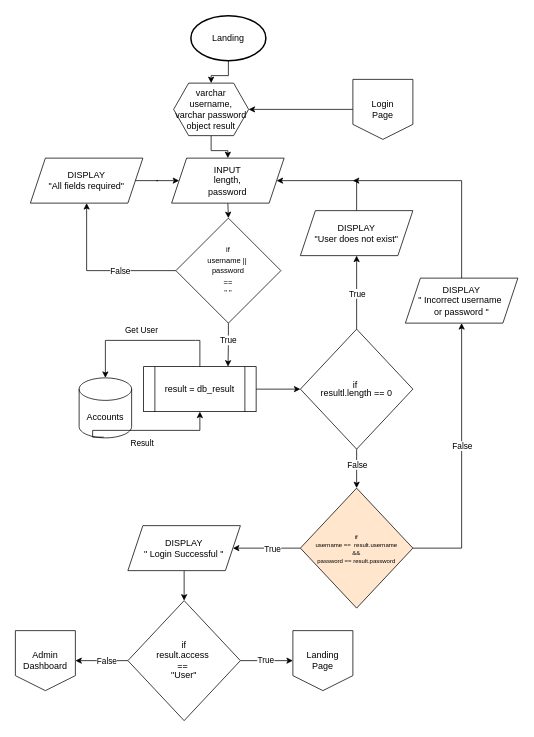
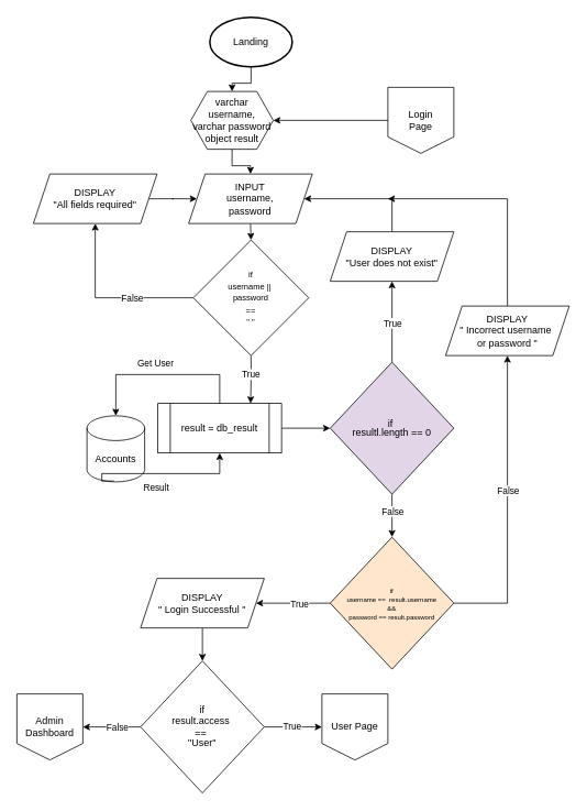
- <mxCell id="7" value="INPUT&lt;div&gt;length,&lt;/div&gt;&lt;div&gt;password&lt;/div&gt;" style="shape=parallelogram;perimeter=parallelogramPerimeter;whiteSpace=wrap;html=1;fixedSize=1;" parent="1" vertex="1"><mxGeometry x="228.33" y="210" width="150" height="60" as="geometry" /></mxCell>
+ <mxCell id="7" value="INPUT&lt;div&gt;username,&lt;/div&gt;&lt;div&gt;password&lt;/div&gt;" style="shape=parallelogram;perimeter=parallelogramPerimeter;whiteSpace=wrap;html=1;fixedSize=1;" parent="1" vertex="1"><mxGeometry x="228.33" y="210" width="150" height="60" as="geometry" /></mxCell>
- <mxCell id="31" value="&lt;div style=&quot;line-height: 90%;&quot;&gt;&lt;font&gt;if&amp;nbsp;&lt;/font&gt;&lt;/div&gt;&lt;div style=&quot;line-height: 90%;&quot;&gt;&lt;font&gt;resultl.length == 0&lt;/font&gt;&lt;/div&gt;" style="rhombus;whiteSpace=wrap;html=1;" parent="1" vertex="1"><mxGeometry x="400" y="438" width="150" height="160" as="geometry" /></mxCell>
+ <mxCell id="31" value="&lt;div style=&quot;line-height: 90%;&quot;&gt;&lt;font&gt;if&amp;nbsp;&lt;/font&gt;&lt;/div&gt;&lt;div style=&quot;line-height: 90%;&quot;&gt;&lt;font&gt;resultl.length == 0&lt;/font&gt;&lt;/div&gt;" style="rhombus;whiteSpace=wrap;html=1;fillColor=#e1d5e7;" parent="1" vertex="1"><mxGeometry x="400" y="438" width="150" height="160" as="geometry" /></mxCell>
- <mxCell id="40" value="Landing Page" style="text;html=1;align=center;verticalAlign=middle;whiteSpace=wrap;rounded=0;" parent="38" vertex="1"><mxGeometry x="10" y="25" width="60" height="30" as="geometry" /></mxCell>
+ <mxCell id="40" value="User Page" style="text;html=1;align=center;verticalAlign=middle;whiteSpace=wrap;rounded=0;" parent="38" vertex="1"><mxGeometry x="10" y="25" width="60" height="30" as="geometry" /></mxCell>
